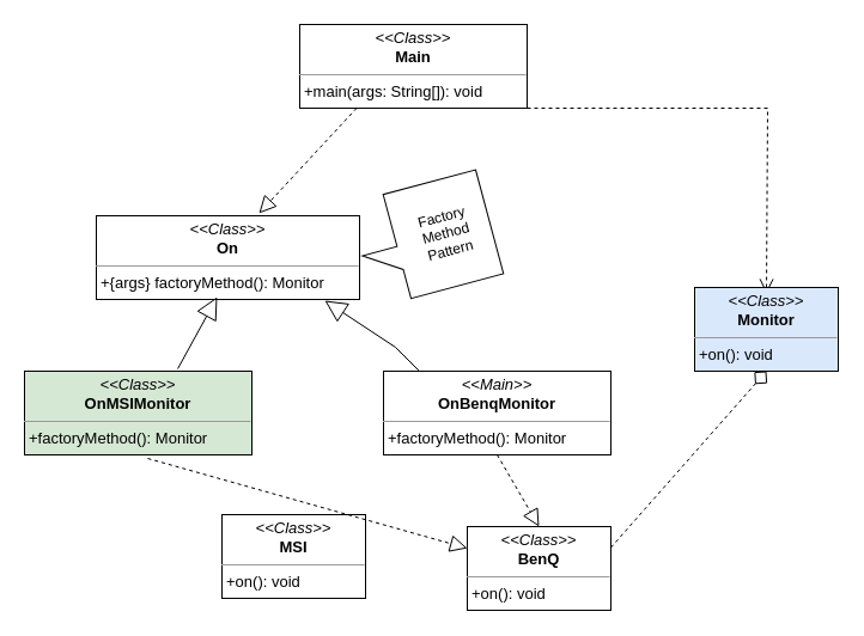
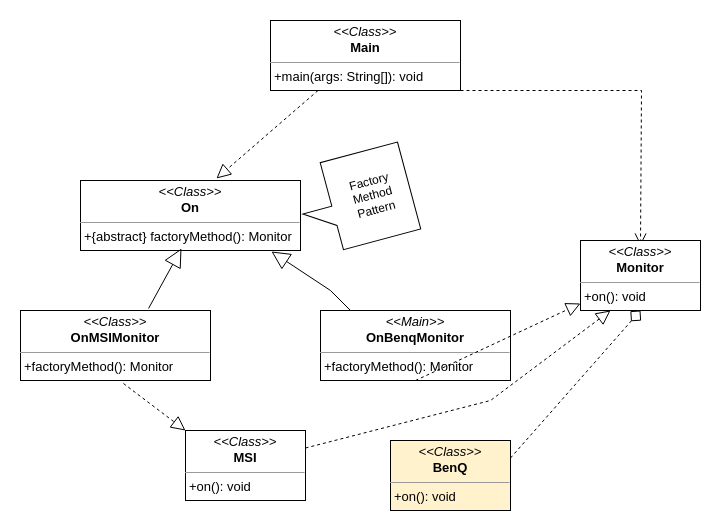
- <mxCell id="3" value="&lt;p style=&quot;margin: 4px 0px 0px; text-align: center; font-size: 13px;&quot;&gt;&lt;font style=&quot;font-size: 13px;&quot;&gt;&lt;i style=&quot;&quot;&gt;&amp;lt;&amp;lt;Class&amp;gt;&amp;gt;&lt;/i&gt;&lt;br&gt;&lt;b style=&quot;&quot;&gt;Main&lt;/b&gt;&lt;/font&gt;&lt;/p&gt;&lt;hr style=&quot;font-size: 13px;&quot; size=&quot;1&quot;&gt;&lt;p style=&quot;margin: 0px 0px 0px 4px; font-size: 13px;&quot;&gt;&lt;font style=&quot;font-size: 13px;&quot;&gt;+main(args: String[]): void&lt;/font&gt;&lt;/p&gt;" style="verticalAlign=top;align=left;overflow=fill;fontSize=12;fontFamily=Helvetica;html=1;rounded=0;shadow=0;comic=0;labelBackgroundColor=none;strokeWidth=1" parent="1" vertex="1"><mxGeometry x="250" y="20" width="190" height="70" as="geometry" /></mxCell>
+ <mxCell id="3" value="&lt;p style=&quot;margin: 4px 0px 0px; text-align: center; font-size: 13px;&quot;&gt;&lt;font style=&quot;font-size: 13px;&quot;&gt;&lt;i style=&quot;&quot;&gt;&amp;lt;&amp;lt;Class&amp;gt;&amp;gt;&lt;/i&gt;&lt;br&gt;&lt;b style=&quot;&quot;&gt;Main&lt;/b&gt;&lt;/font&gt;&lt;/p&gt;&lt;hr style=&quot;font-size: 13px;&quot; size=&quot;1&quot;&gt;&lt;p style=&quot;margin: 0px 0px 0px 4px; font-size: 13px;&quot;&gt;&lt;font style=&quot;font-size: 13px;&quot;&gt;+main(args: String[]): void&lt;/font&gt;&lt;/p&gt;" style="verticalAlign=top;align=left;overflow=fill;fontSize=12;fontFamily=Helvetica;html=1;rounded=0;shadow=0;comic=0;labelBackgroundColor=none;strokeWidth=1" parent="1" vertex="1"><mxGeometry x="270" y="20" width="190" height="70" as="geometry" /></mxCell>
- <mxCell id="4" value="&lt;p style=&quot;margin: 4px 0px 0px; text-align: center; font-size: 13px;&quot;&gt;&lt;font style=&quot;font-size: 13px;&quot;&gt;&lt;i style=&quot;&quot;&gt;&amp;lt;&amp;lt;Class&amp;gt;&amp;gt;&lt;/i&gt;&lt;br&gt;&lt;b style=&quot;&quot;&gt;On&lt;/b&gt;&lt;/font&gt;&lt;/p&gt;&lt;hr style=&quot;font-size: 13px;&quot; size=&quot;1&quot;&gt;&lt;p style=&quot;margin: 0px 0px 0px 4px; font-size: 13px;&quot;&gt;&lt;font style=&quot;font-size: 13px;&quot;&gt;+{args} factoryMethod(): Monitor&lt;/font&gt;&lt;/p&gt;" style="verticalAlign=top;align=left;overflow=fill;fontSize=12;fontFamily=Helvetica;html=1;rounded=0;shadow=0;comic=0;labelBackgroundColor=none;strokeWidth=1" parent="1" vertex="1"><mxGeometry x="80" y="180" width="220" height="70" as="geometry" /></mxCell>
+ <mxCell id="4" value="&lt;p style=&quot;margin: 4px 0px 0px; text-align: center; font-size: 13px;&quot;&gt;&lt;font style=&quot;font-size: 13px;&quot;&gt;&lt;i style=&quot;&quot;&gt;&amp;lt;&amp;lt;Class&amp;gt;&amp;gt;&lt;/i&gt;&lt;br&gt;&lt;b style=&quot;&quot;&gt;On&lt;/b&gt;&lt;/font&gt;&lt;/p&gt;&lt;hr style=&quot;font-size: 13px;&quot; size=&quot;1&quot;&gt;&lt;p style=&quot;margin: 0px 0px 0px 4px; font-size: 13px;&quot;&gt;&lt;font style=&quot;font-size: 13px;&quot;&gt;+{abstract} factoryMethod(): Monitor&lt;/font&gt;&lt;/p&gt;" style="verticalAlign=top;align=left;overflow=fill;fontSize=12;fontFamily=Helvetica;html=1;rounded=0;shadow=0;comic=0;labelBackgroundColor=none;strokeWidth=1" parent="1" vertex="1"><mxGeometry x="80" y="180" width="220" height="70" as="geometry" /></mxCell>
- <mxCell id="8" value="&lt;p style=&quot;margin: 4px 0px 0px; text-align: center; font-size: 13px;&quot;&gt;&lt;font style=&quot;font-size: 13px;&quot;&gt;&lt;i style=&quot;&quot;&gt;&amp;lt;&amp;lt;Class&amp;gt;&amp;gt;&lt;/i&gt;&lt;br&gt;&lt;b style=&quot;&quot;&gt;Monitor&lt;/b&gt;&lt;/font&gt;&lt;/p&gt;&lt;hr style=&quot;font-size: 13px;&quot; size=&quot;1&quot;&gt;&lt;p style=&quot;margin: 0px 0px 0px 4px; font-size: 13px;&quot;&gt;&lt;font style=&quot;font-size: 13px;&quot;&gt;+on(): void&lt;/font&gt;&lt;/p&gt;" style="verticalAlign=top;align=left;overflow=fill;fontSize=12;fontFamily=Helvetica;html=1;rounded=0;shadow=0;comic=0;labelBackgroundColor=none;strokeWidth=1;fillColor=#dae8fc;" parent="1" vertex="1"><mxGeometry x="580" y="240" width="120" height="70" as="geometry" /></mxCell>
+ <mxCell id="8" value="&lt;p style=&quot;margin: 4px 0px 0px; text-align: center; font-size: 13px;&quot;&gt;&lt;font style=&quot;font-size: 13px;&quot;&gt;&lt;i style=&quot;&quot;&gt;&amp;lt;&amp;lt;Class&amp;gt;&amp;gt;&lt;/i&gt;&lt;br&gt;&lt;b style=&quot;&quot;&gt;Monitor&lt;/b&gt;&lt;/font&gt;&lt;/p&gt;&lt;hr style=&quot;font-size: 13px;&quot; size=&quot;1&quot;&gt;&lt;p style=&quot;margin: 0px 0px 0px 4px; font-size: 13px;&quot;&gt;&lt;font style=&quot;font-size: 13px;&quot;&gt;+on(): void&lt;/font&gt;&lt;/p&gt;" style="verticalAlign=top;align=left;overflow=fill;fontSize=12;fontFamily=Helvetica;html=1;rounded=0;shadow=0;comic=0;labelBackgroundColor=none;strokeWidth=1" parent="1" vertex="1"><mxGeometry x="580" y="240" width="120" height="70" as="geometry" /></mxCell>
- <mxCell id="5" value="&lt;p style=&quot;margin: 4px 0px 0px; text-align: center;&quot;&gt;&lt;font style=&quot;&quot;&gt;&lt;i style=&quot;font-size: 13px;&quot;&gt;&amp;lt;&amp;lt;Class&amp;gt;&amp;gt;&lt;/i&gt;&lt;br&gt;&lt;span style=&quot;font-size: 13px;&quot;&gt;&lt;b&gt;OnMSIMonitor&lt;/b&gt;&lt;/span&gt;&lt;br&gt;&lt;/font&gt;&lt;/p&gt;&lt;hr style=&quot;font-size: 13px;&quot; size=&quot;1&quot;&gt;&lt;p style=&quot;margin: 0px 0px 0px 4px; font-size: 13px;&quot;&gt;&lt;font style=&quot;font-size: 13px;&quot;&gt;+factoryMethod(): Monitor&lt;/font&gt;&lt;/p&gt;" style="verticalAlign=top;align=left;overflow=fill;fontSize=12;fontFamily=Helvetica;html=1;rounded=0;shadow=0;comic=0;labelBackgroundColor=none;strokeWidth=1;fillColor=#d5e8d4;" parent="1" vertex="1"><mxGeometry x="20" y="310" width="190" height="70" as="geometry" /></mxCell>
+ <mxCell id="5" value="&lt;p style=&quot;margin: 4px 0px 0px; text-align: center;&quot;&gt;&lt;font style=&quot;&quot;&gt;&lt;i style=&quot;font-size: 13px;&quot;&gt;&amp;lt;&amp;lt;Class&amp;gt;&amp;gt;&lt;/i&gt;&lt;br&gt;&lt;span style=&quot;font-size: 13px;&quot;&gt;&lt;b&gt;OnMSIMonitor&lt;/b&gt;&lt;/span&gt;&lt;br&gt;&lt;/font&gt;&lt;/p&gt;&lt;hr style=&quot;font-size: 13px;&quot; size=&quot;1&quot;&gt;&lt;p style=&quot;margin: 0px 0px 0px 4px; font-size: 13px;&quot;&gt;&lt;font style=&quot;font-size: 13px;&quot;&gt;+factoryMethod(): Monitor&lt;/font&gt;&lt;/p&gt;" style="verticalAlign=top;align=left;overflow=fill;fontSize=12;fontFamily=Helvetica;html=1;rounded=0;shadow=0;comic=0;labelBackgroundColor=none;strokeWidth=1" parent="1" vertex="1"><mxGeometry x="20" y="310" width="190" height="70" as="geometry" /></mxCell>
- <mxCell id="14" value="" style="endArrow=block;dashed=1;endFill=0;endSize=12;html=1;rounded=0;exitX=0.5;exitY=1;exitDx=0;exitDy=0;entryX=0.5;entryY=0;entryDx=0;entryDy=0;" parent="1" source="9" target="7" edge="1"><mxGeometry width="160" relative="1" as="geometry"><mxPoint x="318" y="110" as="sourcePoint" /><mxPoint x="236" y="198" as="targetPoint" /></mxGeometry></mxCell>
+ <mxCell id="14" value="" style="endArrow=block;dashed=1;endFill=0;endSize=12;html=1;rounded=0;exitX=0.5;exitY=1;exitDx=0;exitDy=0;" parent="1" source="9" target="8" edge="1"><mxGeometry width="160" relative="1" as="geometry"><mxPoint x="318" y="110" as="sourcePoint" /><mxPoint x="236" y="198" as="targetPoint" /></mxGeometry></mxCell>
+ <mxCell id="15" value="" style="endArrow=block;dashed=1;endFill=0;endSize=12;html=1;rounded=0;exitX=1;exitY=0.25;exitDx=0;exitDy=0;entryX=0.25;entryY=1;entryDx=0;entryDy=0;" parent="1" source="6" target="8" edge="1"><mxGeometry width="160" relative="1" as="geometry"><mxPoint x="328" y="120" as="sourcePoint" /><mxPoint x="246" y="208" as="targetPoint" /><Array as="points"><mxPoint x="490" y="400" /></Array></mxGeometry></mxCell>
- <mxCell id="13" value="" style="endArrow=block;dashed=1;endFill=0;endSize=12;html=1;rounded=0;exitX=0.542;exitY=1.043;exitDx=0;exitDy=0;exitPerimeter=0;" parent="1" source="5" target="7" edge="1"><mxGeometry width="160" relative="1" as="geometry"><mxPoint x="300" y="342" as="sourcePoint" /><mxPoint x="218" y="430" as="targetPoint" /></mxGeometry></mxCell>
+ <mxCell id="13" value="" style="endArrow=block;dashed=1;endFill=0;endSize=12;html=1;rounded=0;exitX=0.542;exitY=1.043;exitDx=0;exitDy=0;entryX=0;entryY=0;entryDx=0;entryDy=0;exitPerimeter=0;" parent="1" source="5" target="6" edge="1"><mxGeometry width="160" relative="1" as="geometry"><mxPoint x="300" y="342" as="sourcePoint" /><mxPoint x="218" y="430" as="targetPoint" /></mxGeometry></mxCell>
- <mxCell id="7" value="&lt;p style=&quot;margin: 4px 0px 0px; text-align: center; font-size: 13px;&quot;&gt;&lt;font style=&quot;font-size: 13px;&quot;&gt;&lt;i style=&quot;&quot;&gt;&amp;lt;&amp;lt;Class&amp;gt;&amp;gt;&lt;/i&gt;&lt;br&gt;&lt;b style=&quot;&quot;&gt;BenQ&lt;/b&gt;&lt;/font&gt;&lt;/p&gt;&lt;hr style=&quot;font-size: 13px;&quot; size=&quot;1&quot;&gt;&lt;p style=&quot;margin: 0px 0px 0px 4px; font-size: 13px;&quot;&gt;&lt;font style=&quot;font-size: 13px;&quot;&gt;+on(): void&lt;/font&gt;&lt;/p&gt;" style="verticalAlign=top;align=left;overflow=fill;fontSize=12;fontFamily=Helvetica;html=1;rounded=0;shadow=0;comic=0;labelBackgroundColor=none;strokeWidth=1" parent="1" vertex="1"><mxGeometry x="390" y="440" width="120" height="70" as="geometry" /></mxCell>
+ <mxCell id="7" value="&lt;p style=&quot;margin: 4px 0px 0px; text-align: center; font-size: 13px;&quot;&gt;&lt;font style=&quot;font-size: 13px;&quot;&gt;&lt;i style=&quot;&quot;&gt;&amp;lt;&amp;lt;Class&amp;gt;&amp;gt;&lt;/i&gt;&lt;br&gt;&lt;b style=&quot;&quot;&gt;BenQ&lt;/b&gt;&lt;/font&gt;&lt;/p&gt;&lt;hr style=&quot;font-size: 13px;&quot; size=&quot;1&quot;&gt;&lt;p style=&quot;margin: 0px 0px 0px 4px; font-size: 13px;&quot;&gt;&lt;font style=&quot;font-size: 13px;&quot;&gt;+on(): void&lt;/font&gt;&lt;/p&gt;" style="verticalAlign=top;align=left;overflow=fill;fontSize=12;fontFamily=Helvetica;html=1;rounded=0;shadow=0;comic=0;labelBackgroundColor=none;strokeWidth=1;fillColor=#fff2cc;" parent="1" vertex="1"><mxGeometry x="390" y="440" width="120" height="70" as="geometry" /></mxCell>
